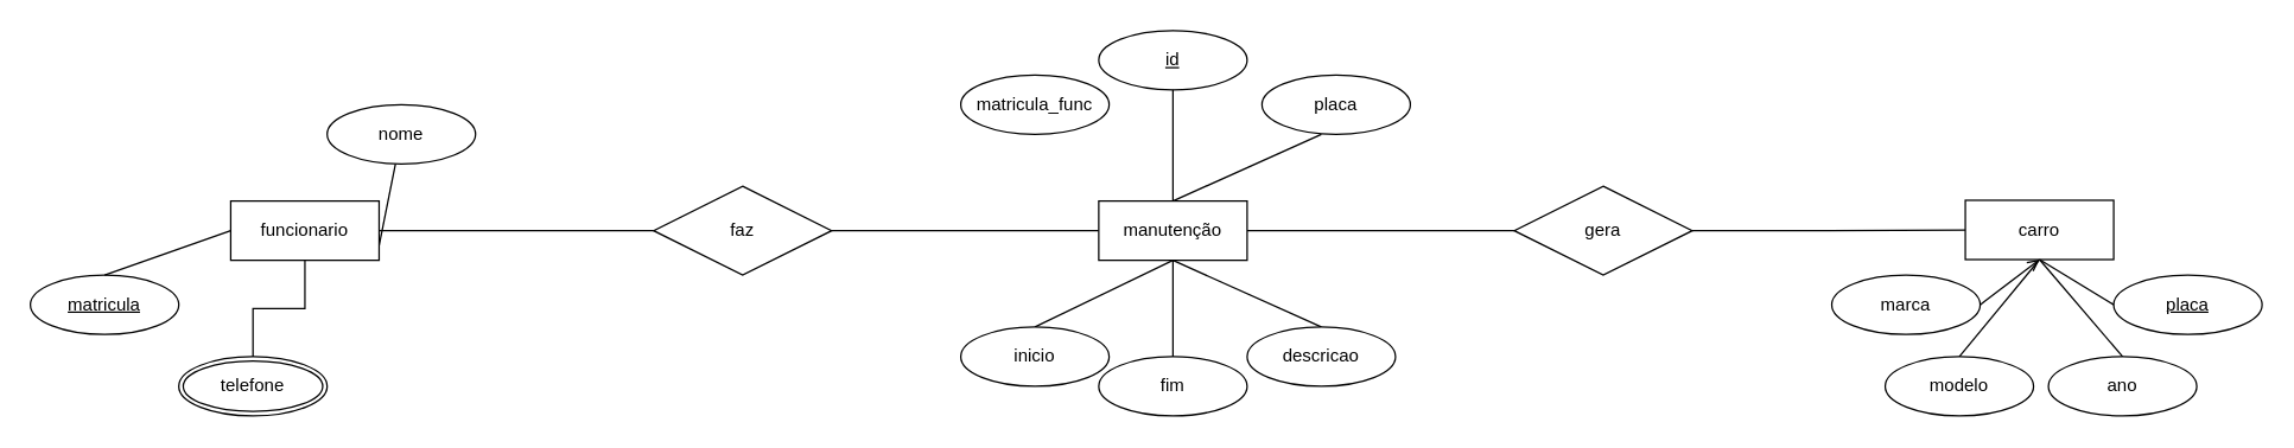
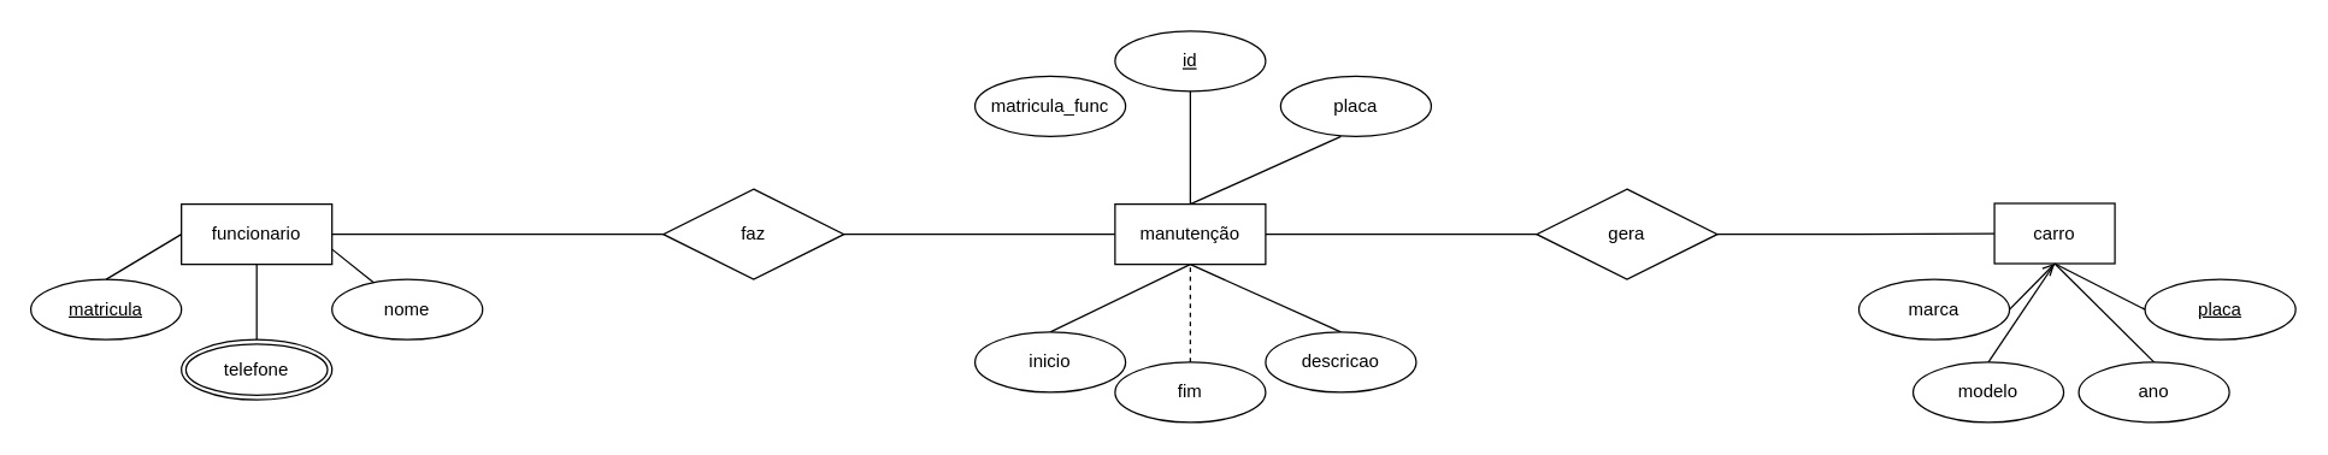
- <mxCell id="2" value="nome" style="ellipse;whiteSpace=wrap;html=1;align=center;" vertex="1" parent="1"><mxGeometry x="220" y="70" width="100" height="40" as="geometry" /></mxCell>
+ <mxCell id="2" value="nome" style="ellipse;whiteSpace=wrap;html=1;align=center;" vertex="1" parent="1"><mxGeometry x="220" y="185" width="100" height="40" as="geometry" /></mxCell>
- <mxCell id="9" value="funcionario" style="whiteSpace=wrap;html=1;align=center;" vertex="1" parent="1"><mxGeometry x="155" y="135" width="100" height="40" as="geometry" /></mxCell>
+ <mxCell id="9" value="funcionario" style="whiteSpace=wrap;html=1;align=center;" vertex="1" parent="1"><mxGeometry x="120" y="135" width="100" height="40" as="geometry" /></mxCell>
- <mxCell id="11" value="carro" style="whiteSpace=wrap;html=1;align=center;" vertex="1" parent="1"><mxGeometry x="1324" y="134.5" width="100" height="40" as="geometry" /></mxCell>
+ <mxCell id="11" value="carro" style="whiteSpace=wrap;html=1;align=center;" vertex="1" parent="1"><mxGeometry x="1324" y="134.5" width="80" height="40" as="geometry" /></mxCell>
- <mxCell id="28" value="" style="edgeStyle=orthogonalEdgeStyle;rounded=0;orthogonalLoop=1;jettySize=auto;html=1;endArrow=none;endFill=0;" edge="1" parent="1" source="29" target="24"><mxGeometry relative="1" as="geometry" /></mxCell>
+ <mxCell id="28" value="" style="edgeStyle=orthogonalEdgeStyle;rounded=0;orthogonalLoop=1;jettySize=auto;html=1;endArrow=none;endFill=0;dashed=1;" edge="1" parent="1" source="29" target="24"><mxGeometry relative="1" as="geometry" /></mxCell>
- <mxCell id="4" value="telefone" style="ellipse;shape=doubleEllipse;margin=3;whiteSpace=wrap;html=1;align=center;" vertex="1" parent="1"><mxGeometry x="120" y="240" width="100" height="40" as="geometry" /></mxCell>
+ <mxCell id="4" value="telefone" style="ellipse;shape=doubleEllipse;margin=3;whiteSpace=wrap;html=1;align=center;" vertex="1" parent="1"><mxGeometry x="120" y="225" width="100" height="40" as="geometry" /></mxCell>
